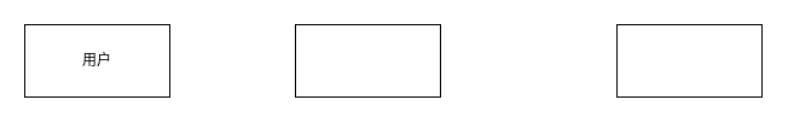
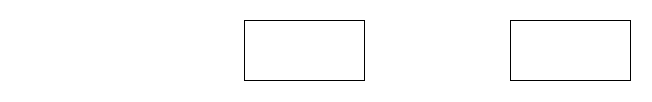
- <mxCell id="2" value="用户" style="rounded=0;whiteSpace=wrap;html=1;" parent="1" vertex="1"><mxGeometry x="20" y="20" width="120" height="60" as="geometry" /></mxCell>
